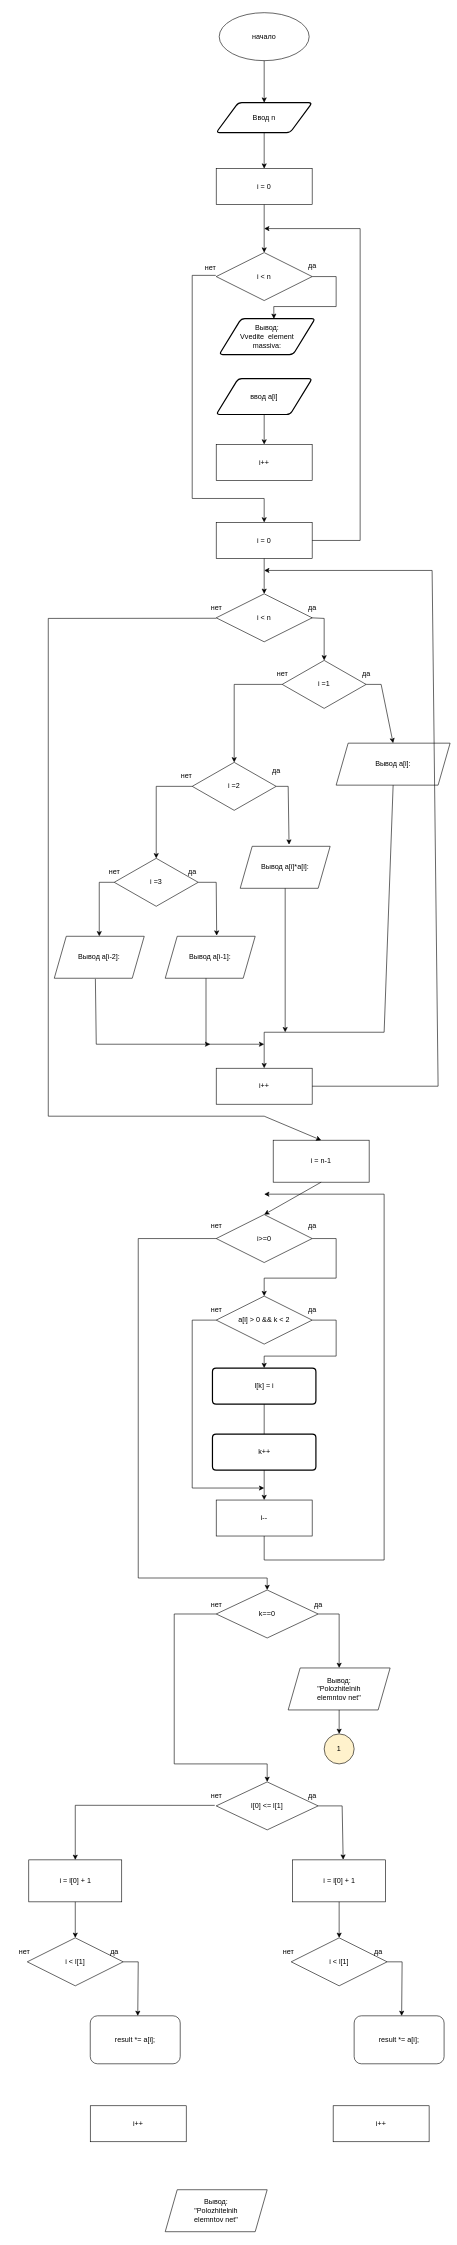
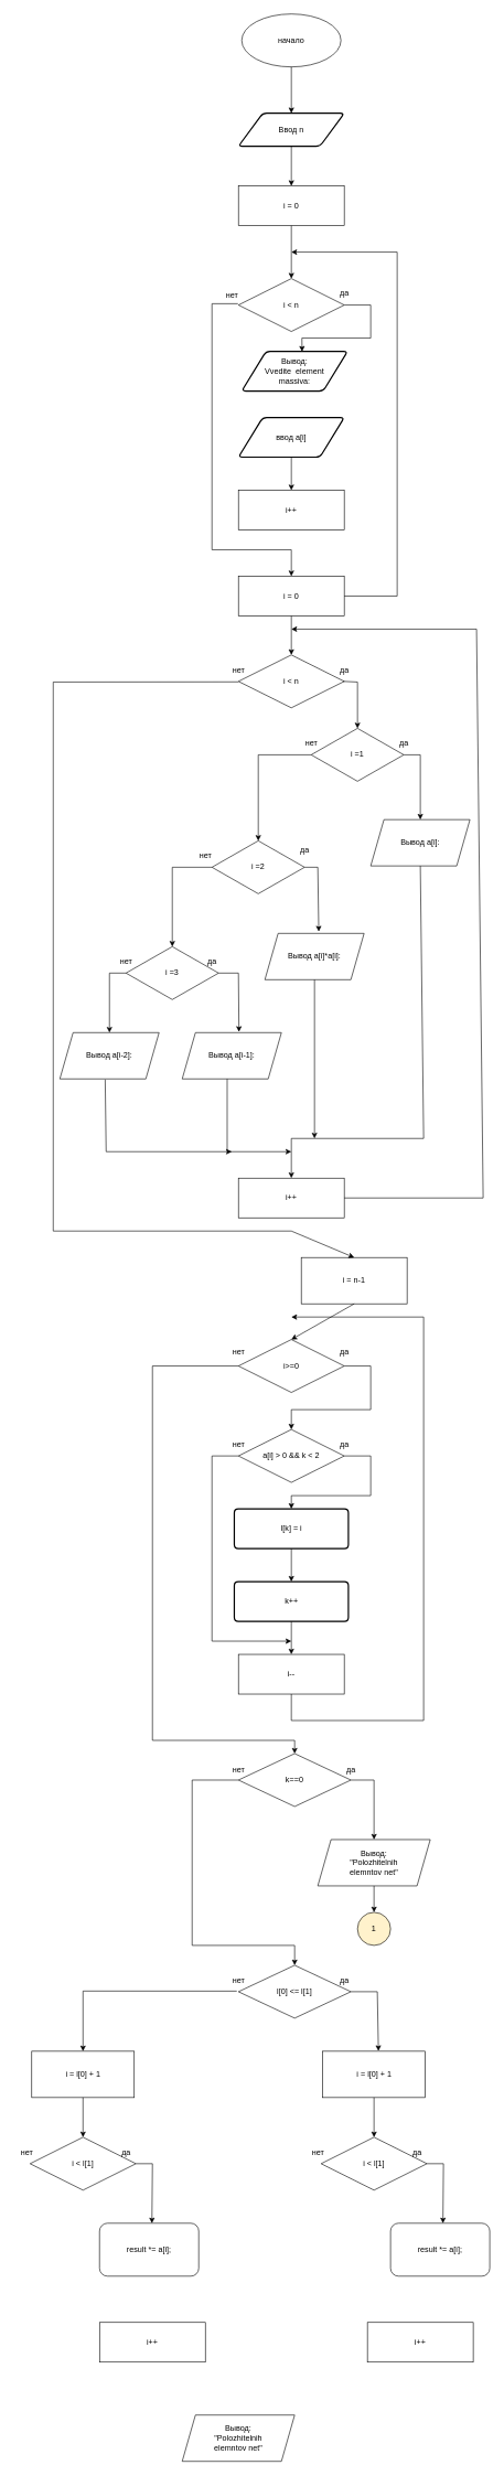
- <mxCell id="50" value="Вывод a[i]:" style="shape=parallelogram;perimeter=parallelogramPerimeter;whiteSpace=wrap;html=1;fixedSize=1;" vertex="1" parent="1"><mxGeometry x="560" y="1238" width="190" height="70" as="geometry" /></mxCell>
+ <mxCell id="50" value="Вывод a[i]:" style="shape=parallelogram;perimeter=parallelogramPerimeter;whiteSpace=wrap;html=1;fixedSize=1;" vertex="1" parent="1"><mxGeometry x="560" y="1238" width="150" height="70" as="geometry" /></mxCell>
- <mxCell id="37" value="" style="endArrow=none;html=1;rounded=0;exitX=0.5;exitY=1;exitDx=0;exitDy=0;entryX=0.5;entryY=0;entryDx=0;entryDy=0;" parent="1" source="33" target="34" edge="1"><mxGeometry width="50" height="50" relative="1" as="geometry"><mxPoint x="450" y="2460" as="sourcePoint" /><mxPoint x="500" y="2410" as="targetPoint" /></mxGeometry></mxCell>
+ <mxCell id="37" value="" style="endArrow=classic;html=1;rounded=0;exitX=0.5;exitY=1;exitDx=0;exitDy=0;entryX=0.5;entryY=0;entryDx=0;entryDy=0;" parent="1" source="33" target="34" edge="1"><mxGeometry width="50" height="50" relative="1" as="geometry"><mxPoint x="450" y="2460" as="sourcePoint" /><mxPoint x="500" y="2410" as="targetPoint" /></mxGeometry></mxCell>
